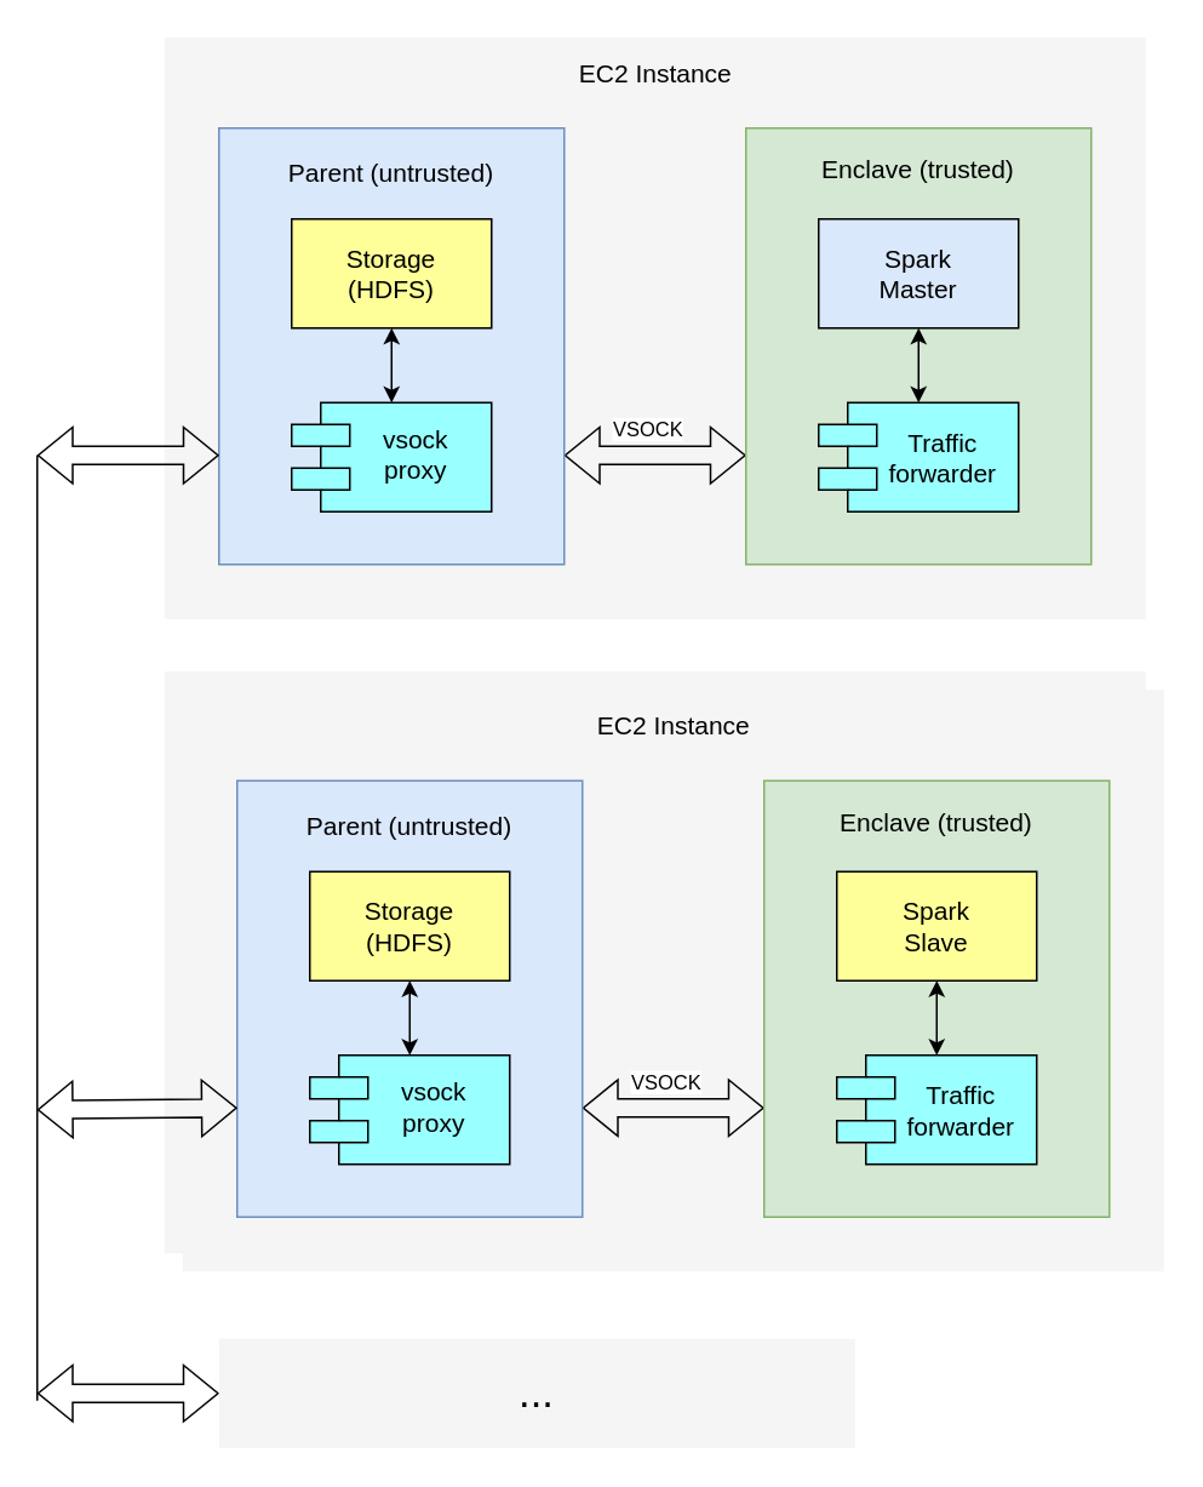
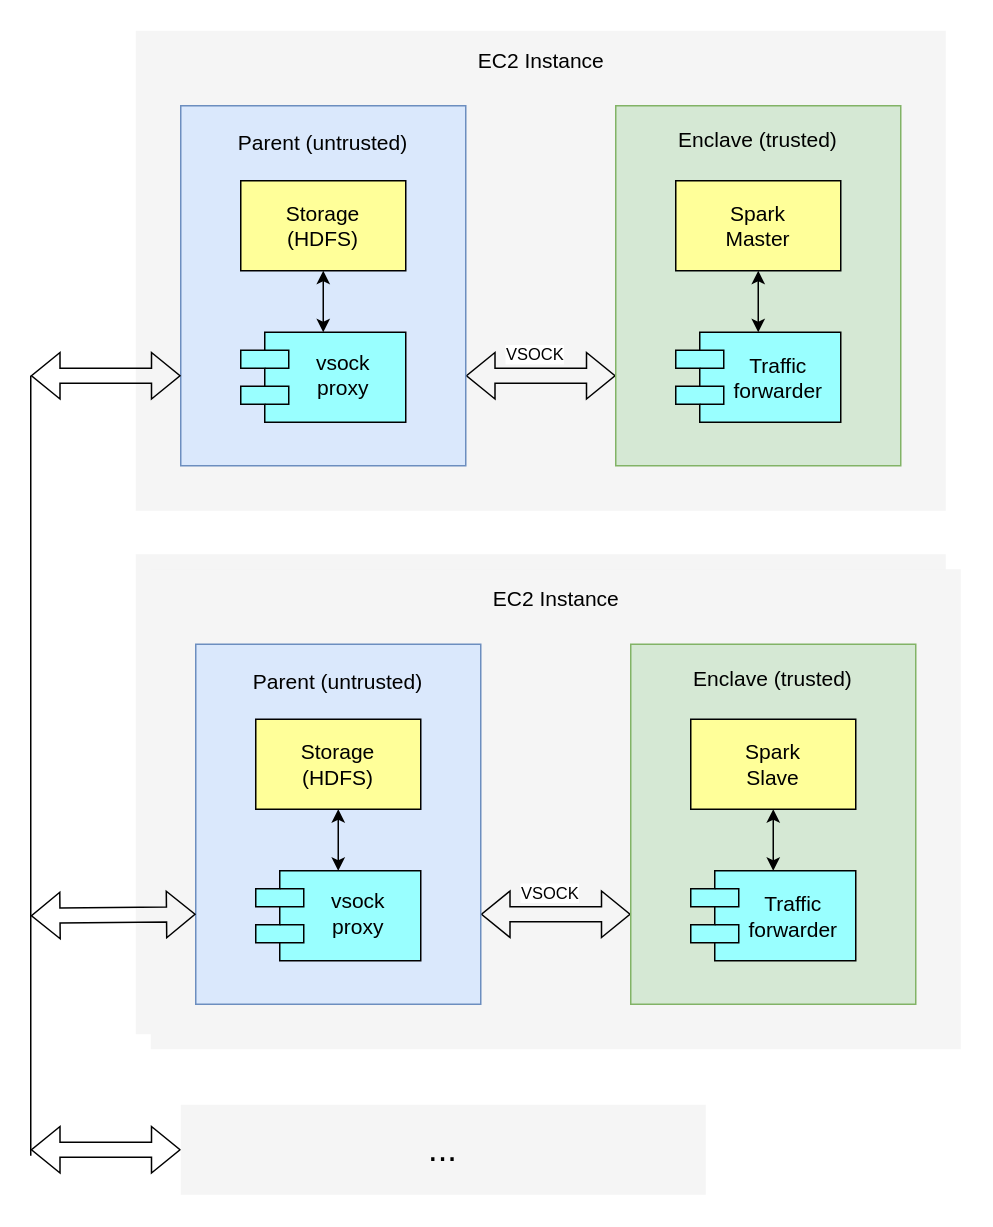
- <mxCell id="16" value="&lt;div&gt;Spark&lt;/div&gt;&lt;div&gt;Master&lt;/div&gt;" style="whiteSpace=wrap;html=1;fontSize=14;fillColor=#dae8fc;" vertex="1" parent="13"><mxGeometry x="40" y="50" width="110" height="60" as="geometry" /></mxCell>
+ <mxCell id="16" value="&lt;div&gt;Spark&lt;/div&gt;&lt;div&gt;Master&lt;/div&gt;" style="whiteSpace=wrap;html=1;fontSize=14;fillColor=#ffff99;" vertex="1" parent="13"><mxGeometry x="40" y="50" width="110" height="60" as="geometry" /></mxCell>
